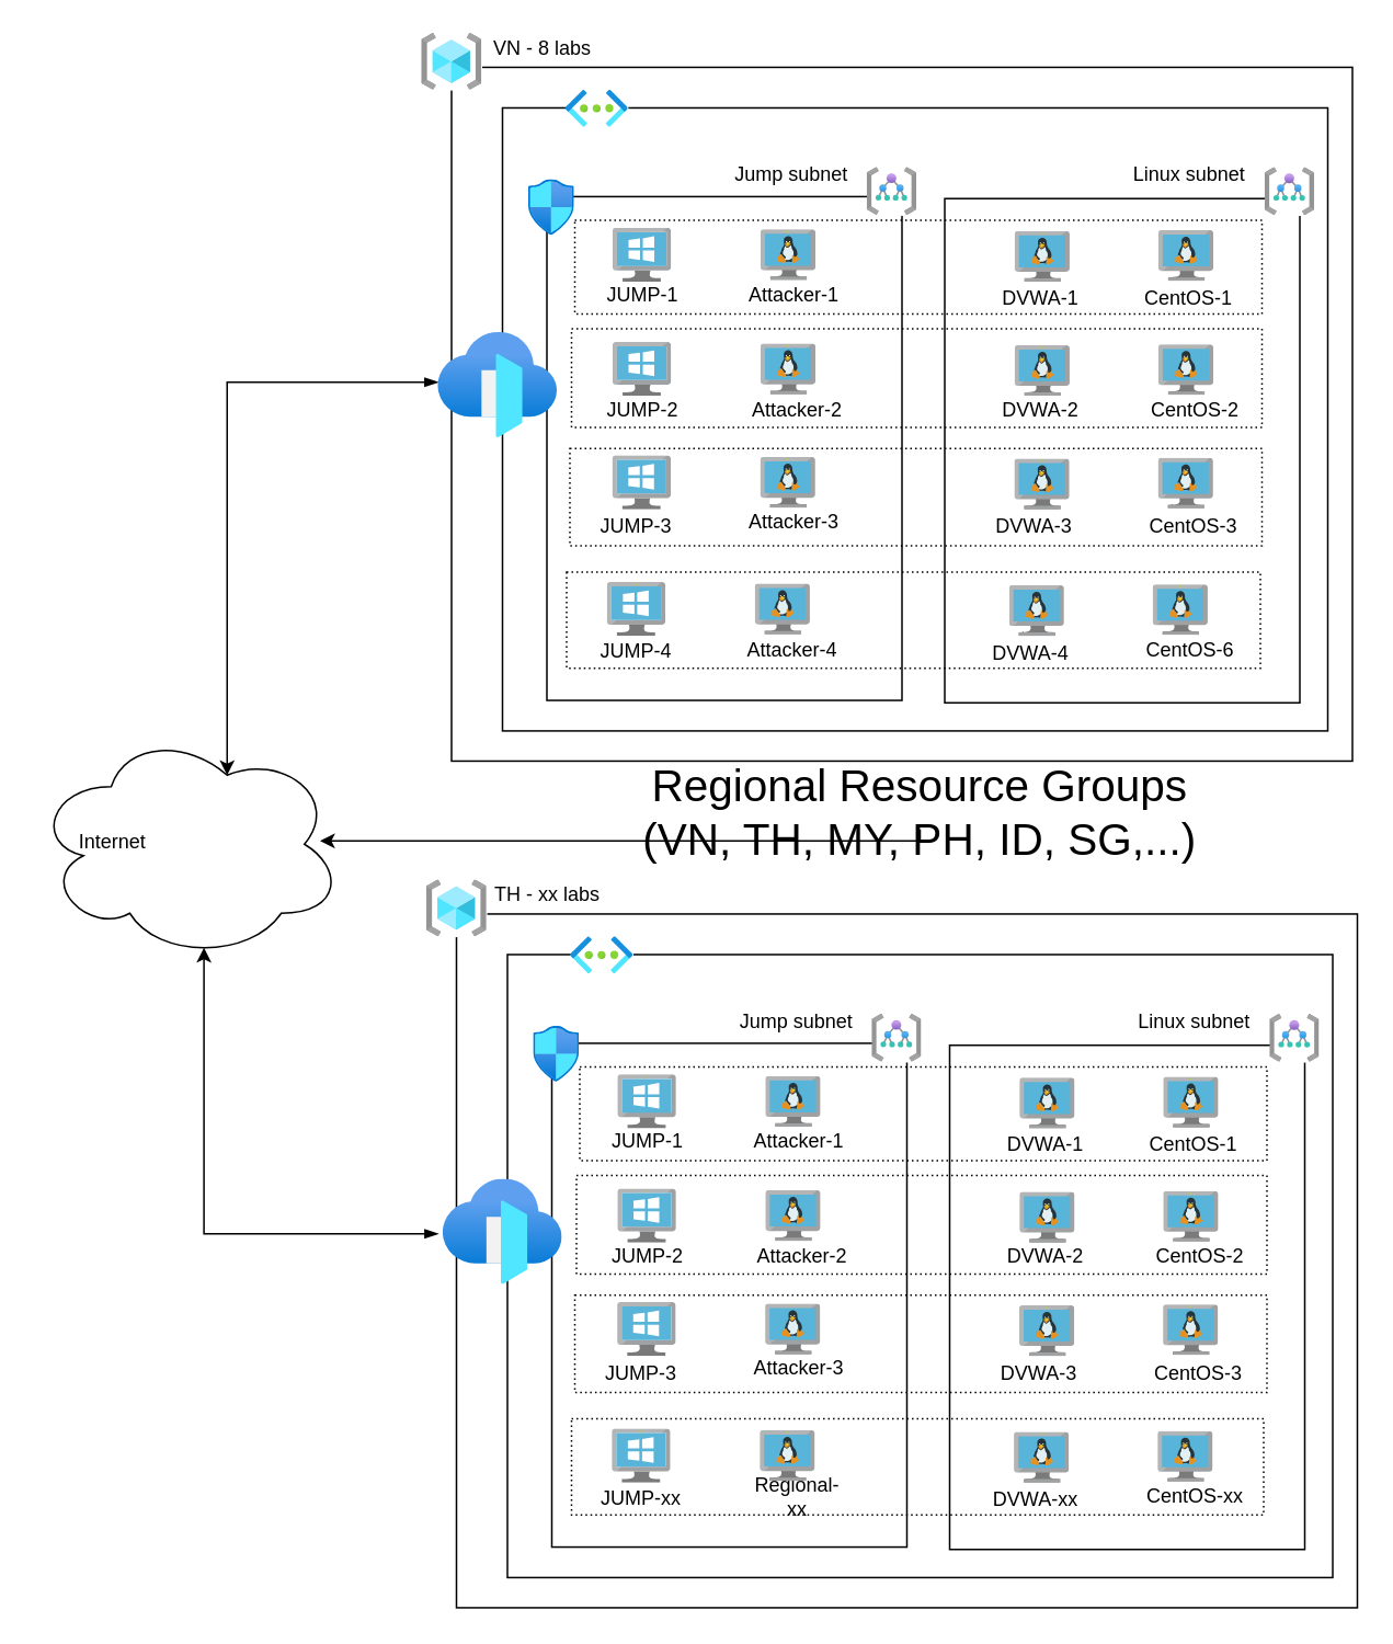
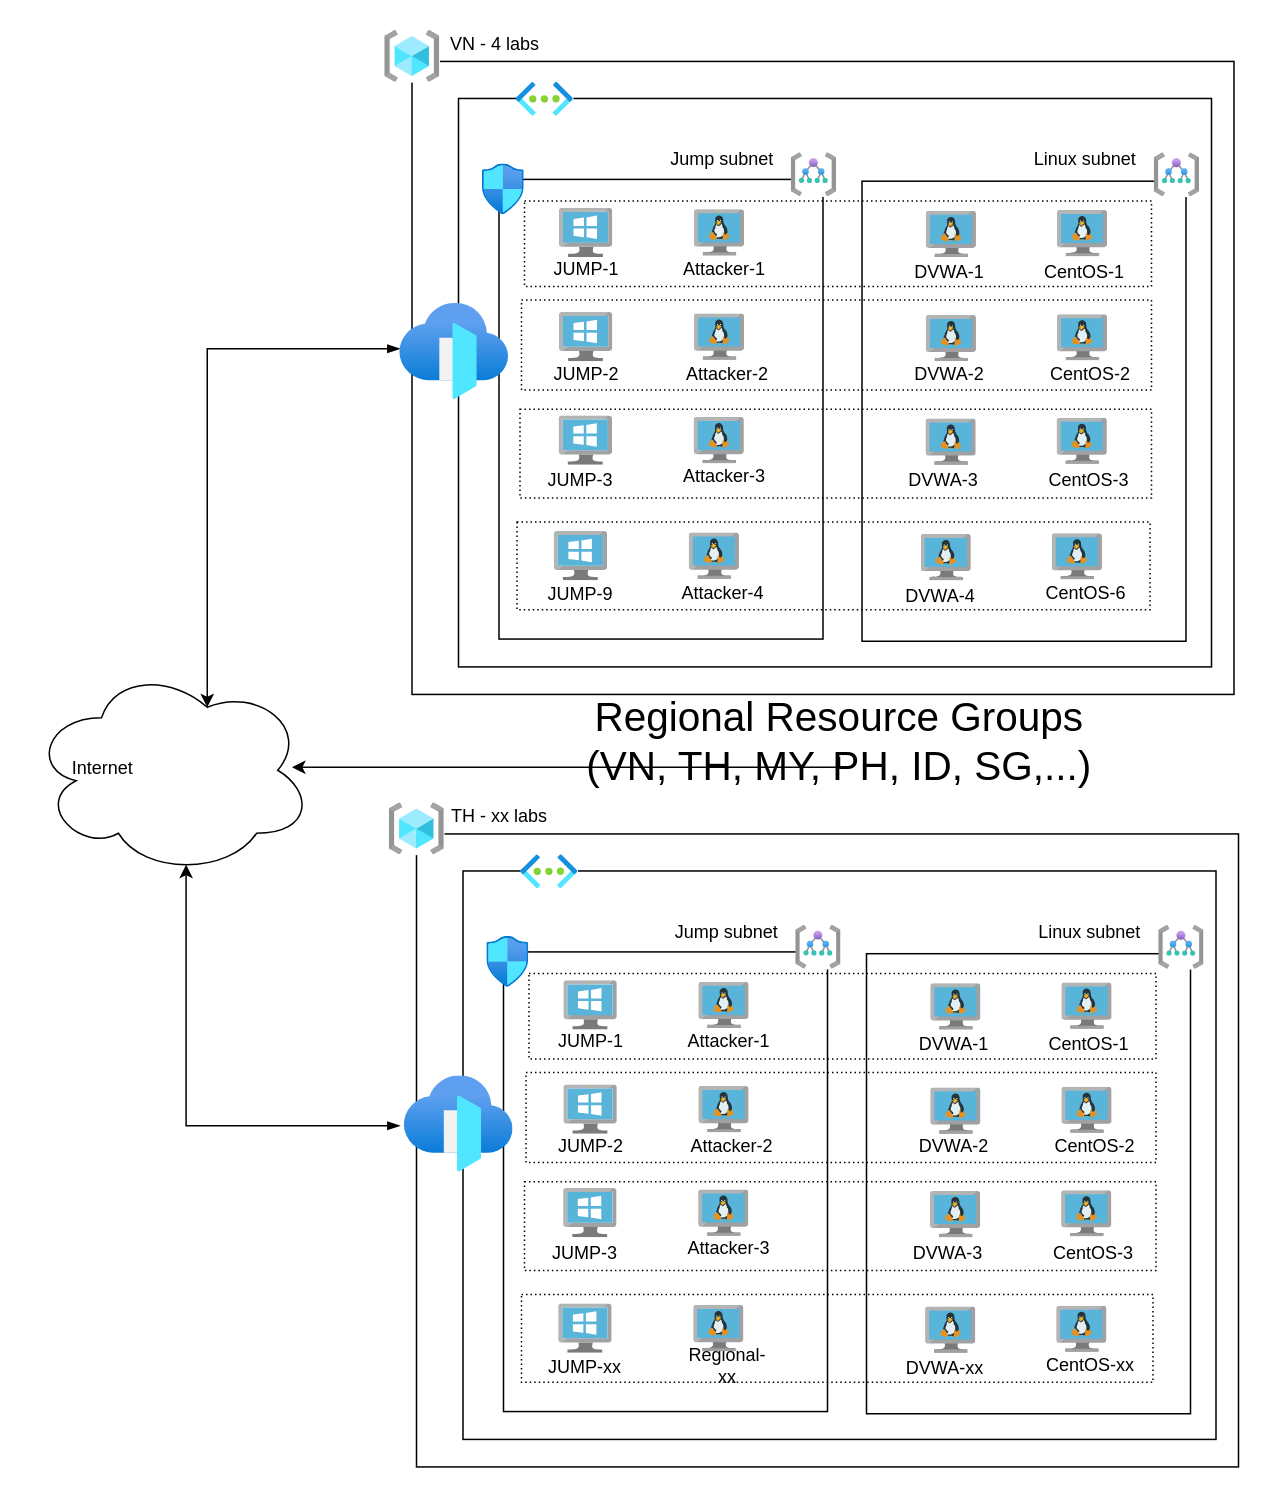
- <mxCell id="65" value="VN - 8 labs" style="text;html=1;strokeColor=none;fillColor=none;align=center;verticalAlign=middle;whiteSpace=wrap;rounded=0;" vertex="1" parent="61"><mxGeometry x="32" width="83" height="18.67" as="geometry" /></mxCell>
+ <mxCell id="65" value="VN - 4 labs" style="text;html=1;strokeColor=none;fillColor=none;align=center;verticalAlign=middle;whiteSpace=wrap;rounded=0;" vertex="1" parent="61"><mxGeometry x="32" width="83" height="18.67" as="geometry" /></mxCell>
- <mxCell id="94" value="JUMP-4" style="text;html=1;strokeColor=none;fillColor=none;align=center;verticalAlign=middle;whiteSpace=wrap;rounded=0;" vertex="1" parent="82"><mxGeometry x="27.15" y="277.37" width="55" height="34.12" as="geometry" /></mxCell>
+ <mxCell id="94" value="JUMP-9" style="text;html=1;strokeColor=none;fillColor=none;align=center;verticalAlign=middle;whiteSpace=wrap;rounded=0;" vertex="1" parent="82"><mxGeometry x="27.15" y="277.37" width="55" height="34.12" as="geometry" /></mxCell>
